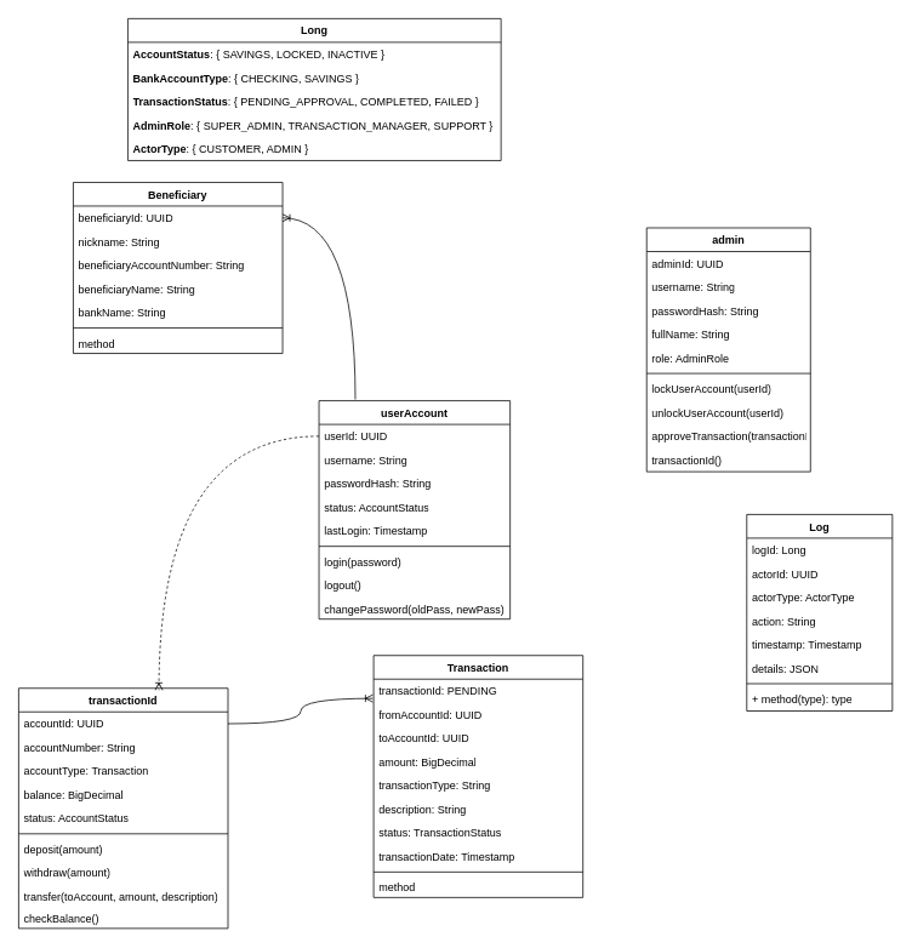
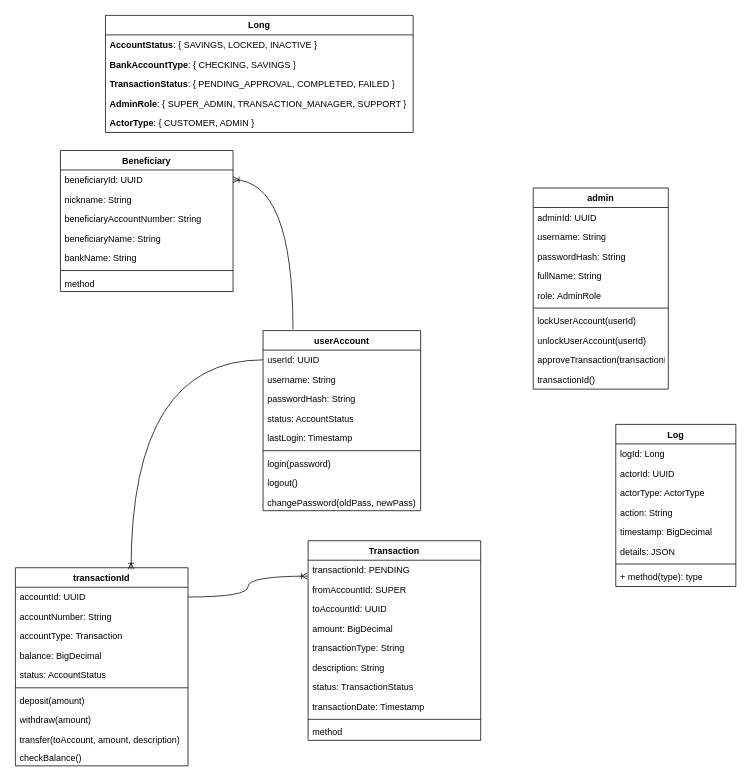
- <mxCell id="68" value="" style="edgeStyle=orthogonalEdgeStyle;fontSize=12;html=1;endArrow=ERoneToMany;rounded=0;exitX=0;exitY=0.5;exitDx=0;exitDy=0;entryX=0.67;entryY=0.008;entryDx=0;entryDy=0;entryPerimeter=0;curved=1;dashed=1;" parent="1" source="9" target="18" edge="1"><mxGeometry width="100" height="100" relative="1" as="geometry"><mxPoint x="530" y="560" as="sourcePoint" /><mxPoint x="630" y="460" as="targetPoint" /></mxGeometry></mxCell>
+ <mxCell id="68" value="" style="edgeStyle=orthogonalEdgeStyle;fontSize=12;html=1;endArrow=ERoneToMany;rounded=0;exitX=0;exitY=0.5;exitDx=0;exitDy=0;entryX=0.67;entryY=0.008;entryDx=0;entryDy=0;entryPerimeter=0;curved=1;" parent="1" source="9" target="18" edge="1"><mxGeometry width="100" height="100" relative="1" as="geometry"><mxPoint x="530" y="560" as="sourcePoint" /><mxPoint x="630" y="460" as="targetPoint" /></mxGeometry></mxCell>
- <mxCell id="64" value="&lt;span class=&quot;selected&quot;&gt;timestamp: Timestamp&lt;/span&gt;" style="text;strokeColor=none;fillColor=none;align=left;verticalAlign=top;spacingLeft=4;spacingRight=4;overflow=hidden;rotatable=0;points=[[0,0.5],[1,0.5]];portConstraint=eastwest;whiteSpace=wrap;html=1;" parent="59" vertex="1"><mxGeometry y="130" width="160" height="26" as="geometry" /></mxCell>
+ <mxCell id="64" value="&lt;span class=&quot;selected&quot;&gt;timestamp: BigDecimal&lt;/span&gt;" style="text;strokeColor=none;fillColor=none;align=left;verticalAlign=top;spacingLeft=4;spacingRight=4;overflow=hidden;rotatable=0;points=[[0,0.5],[1,0.5]];portConstraint=eastwest;whiteSpace=wrap;html=1;" parent="59" vertex="1"><mxGeometry y="130" width="160" height="26" as="geometry" /></mxCell>
- <mxCell id="31" value="&lt;span class=&quot;selected&quot;&gt;fromAccountId: UUID&lt;/span&gt;" style="text;strokeColor=none;fillColor=none;align=left;verticalAlign=top;spacingLeft=4;spacingRight=4;overflow=hidden;rotatable=0;points=[[0,0.5],[1,0.5]];portConstraint=eastwest;whiteSpace=wrap;html=1;" parent="29" vertex="1"><mxGeometry y="52" width="230" height="26" as="geometry" /></mxCell>
+ <mxCell id="31" value="&lt;span class=&quot;selected&quot;&gt;fromAccountId: SUPER&lt;/span&gt;" style="text;strokeColor=none;fillColor=none;align=left;verticalAlign=top;spacingLeft=4;spacingRight=4;overflow=hidden;rotatable=0;points=[[0,0.5],[1,0.5]];portConstraint=eastwest;whiteSpace=wrap;html=1;" parent="29" vertex="1"><mxGeometry y="52" width="230" height="26" as="geometry" /></mxCell>
